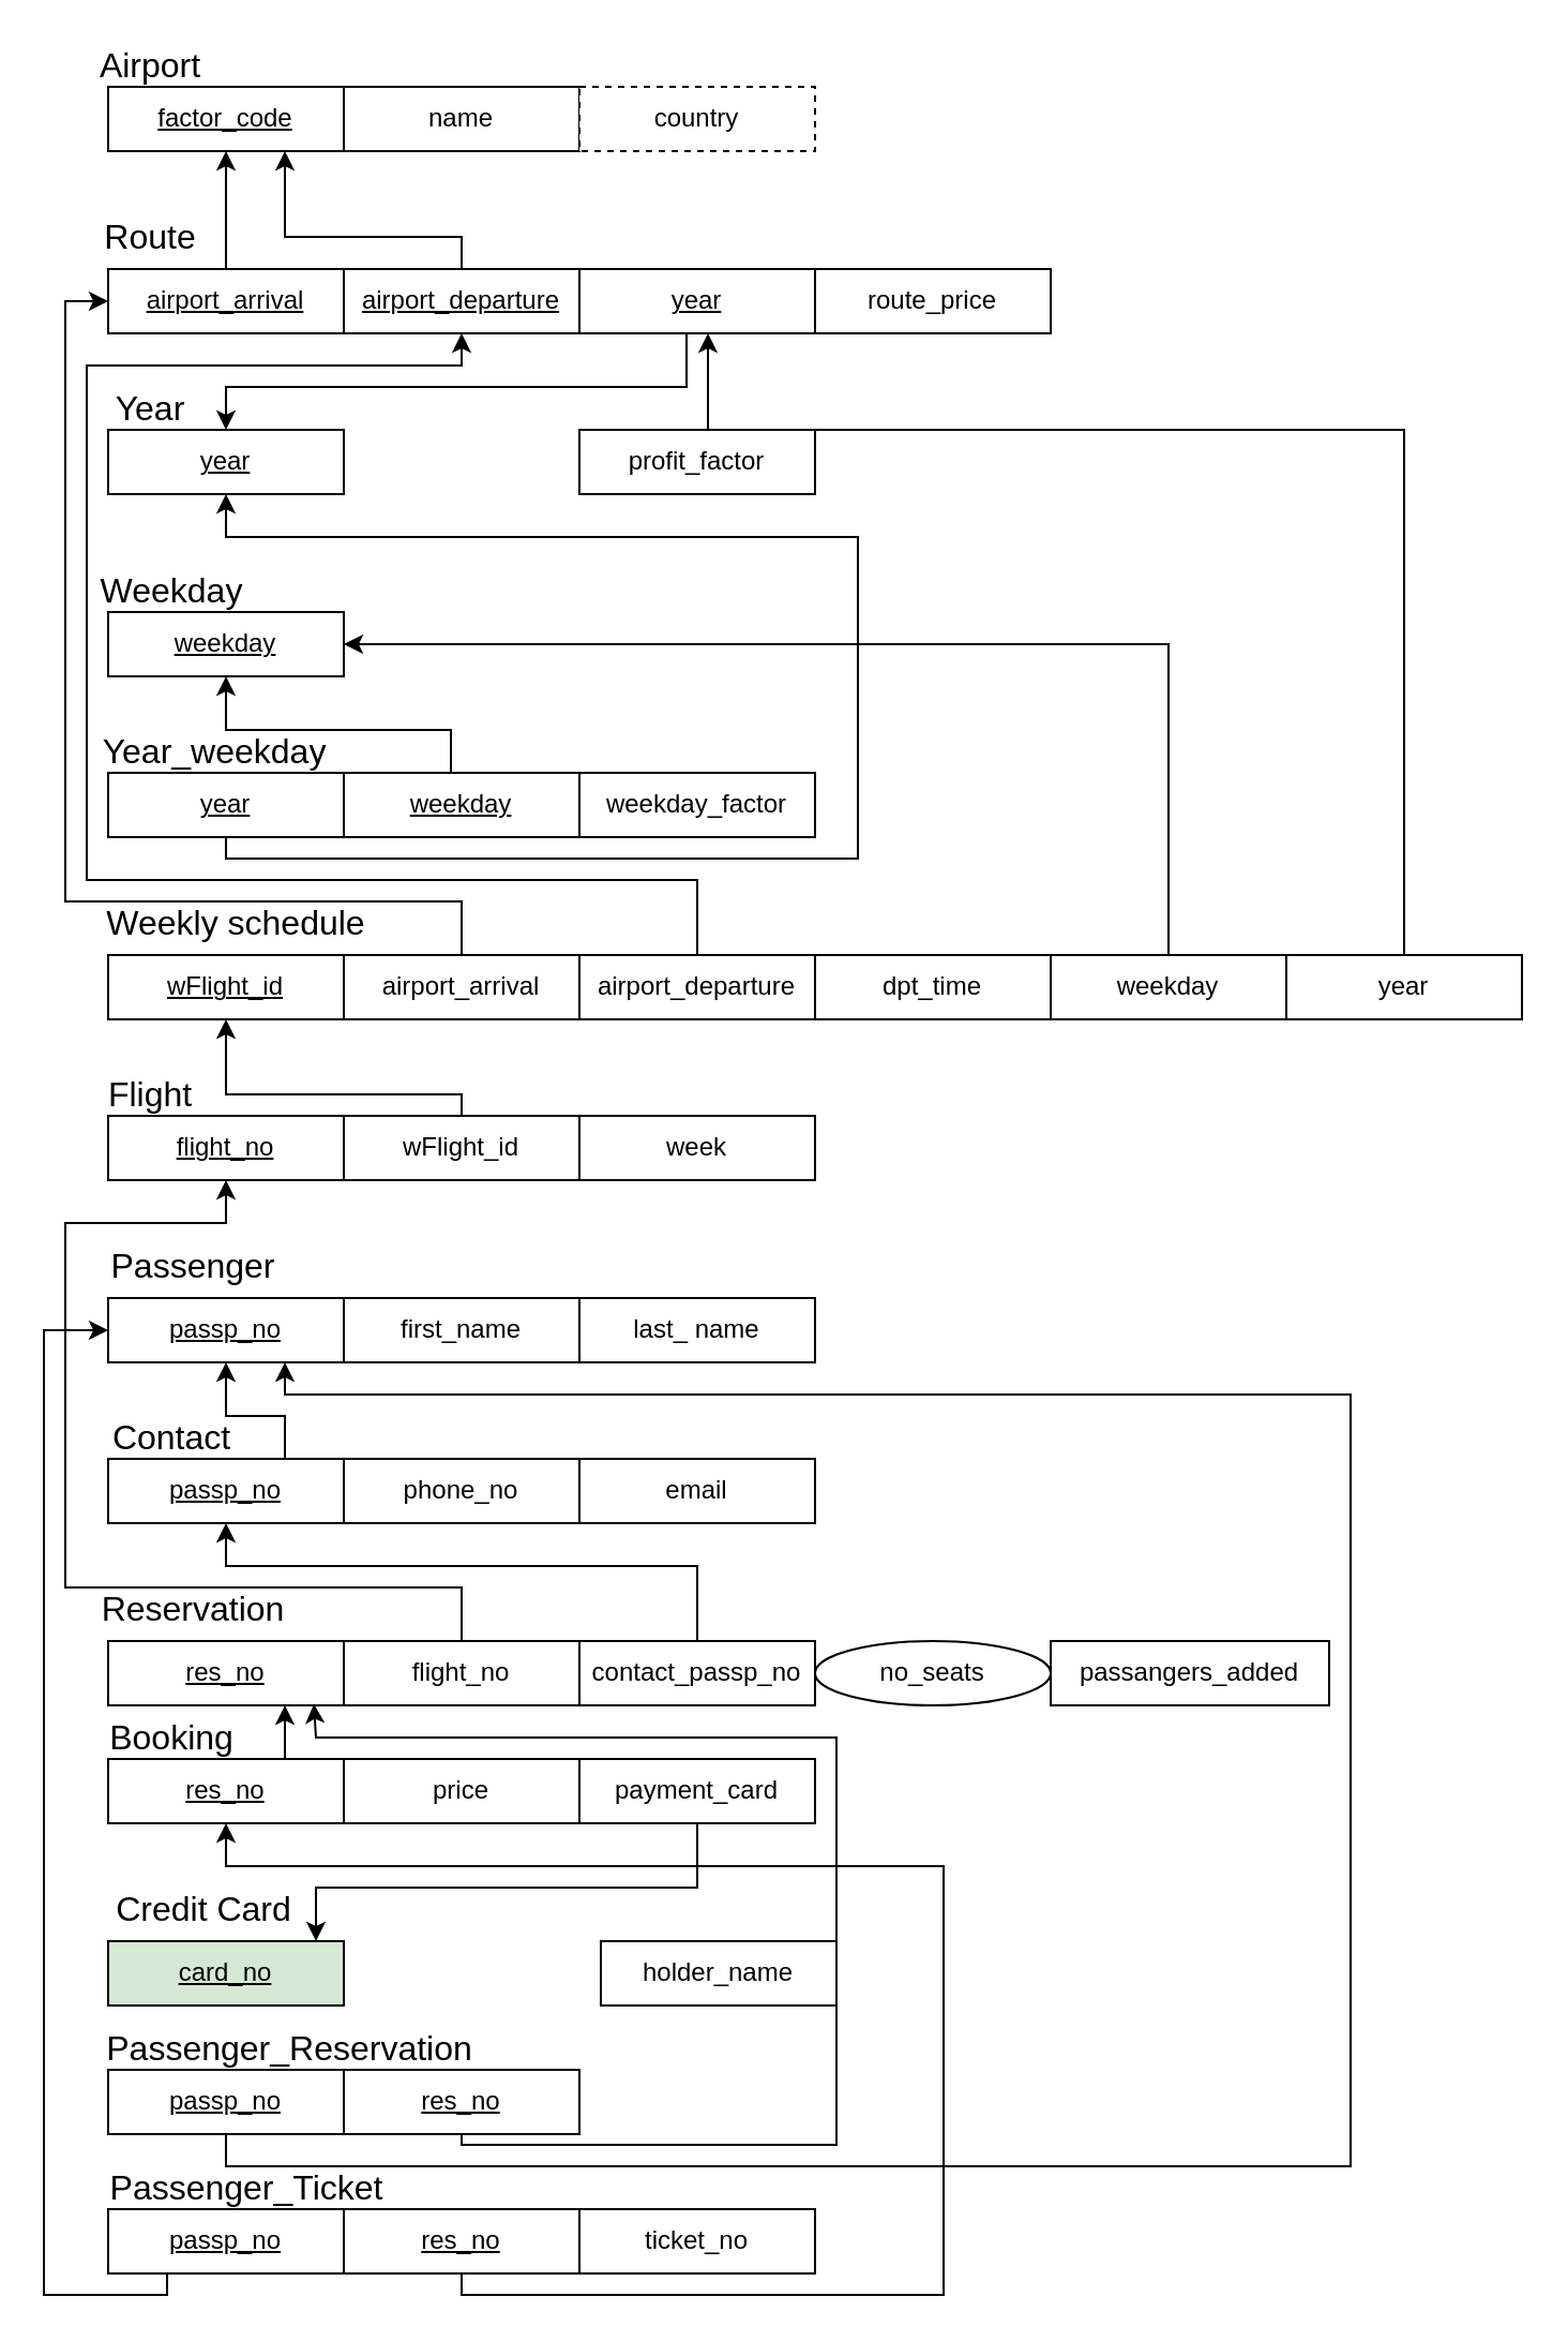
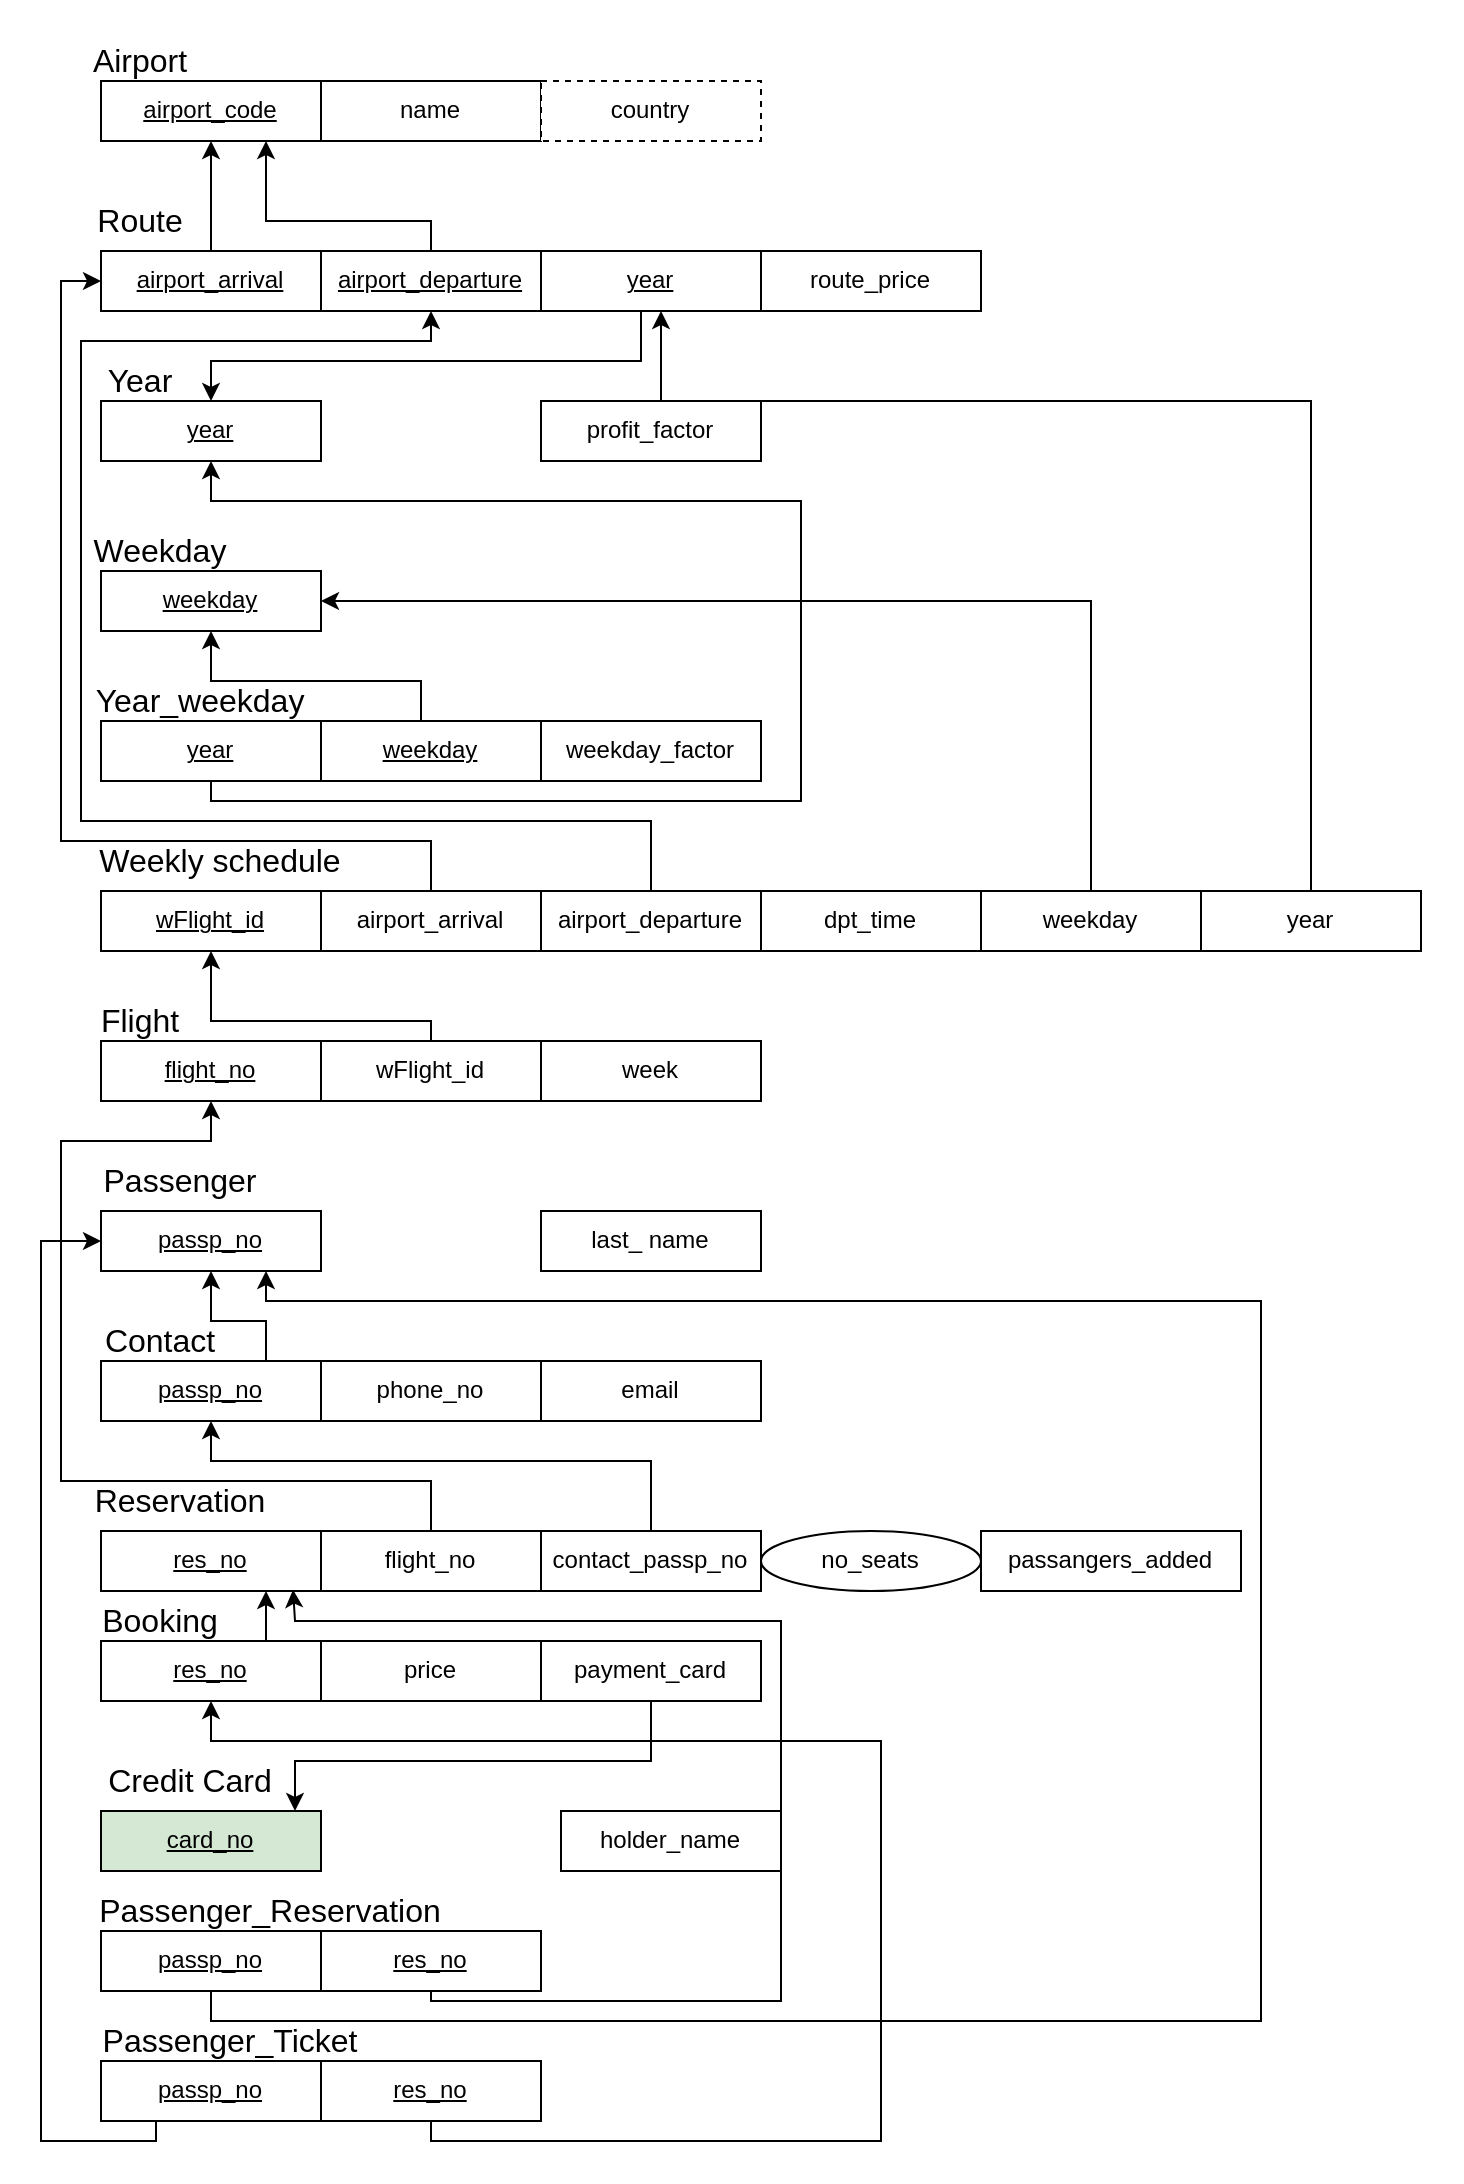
- <mxCell id="6" value="&lt;u&gt;factor_code&lt;/u&gt;" style="rounded=0;whiteSpace=wrap;html=1;" parent="1" vertex="1"><mxGeometry x="50" y="40" width="110" height="30" as="geometry" /></mxCell>
+ <mxCell id="6" value="&lt;u&gt;airport_code&lt;/u&gt;" style="rounded=0;whiteSpace=wrap;html=1;" parent="1" vertex="1"><mxGeometry x="50" y="40" width="110" height="30" as="geometry" /></mxCell>
- <mxCell id="25" value="first_name" style="rounded=0;whiteSpace=wrap;html=1;" parent="1" vertex="1"><mxGeometry x="160" y="605" width="110" height="30" as="geometry" /></mxCell>
- <mxCell id="67" value="ticket_no" style="rounded=0;whiteSpace=wrap;html=1;" parent="1" vertex="1"><mxGeometry x="270" y="1030" width="110" height="30" as="geometry" /></mxCell>
